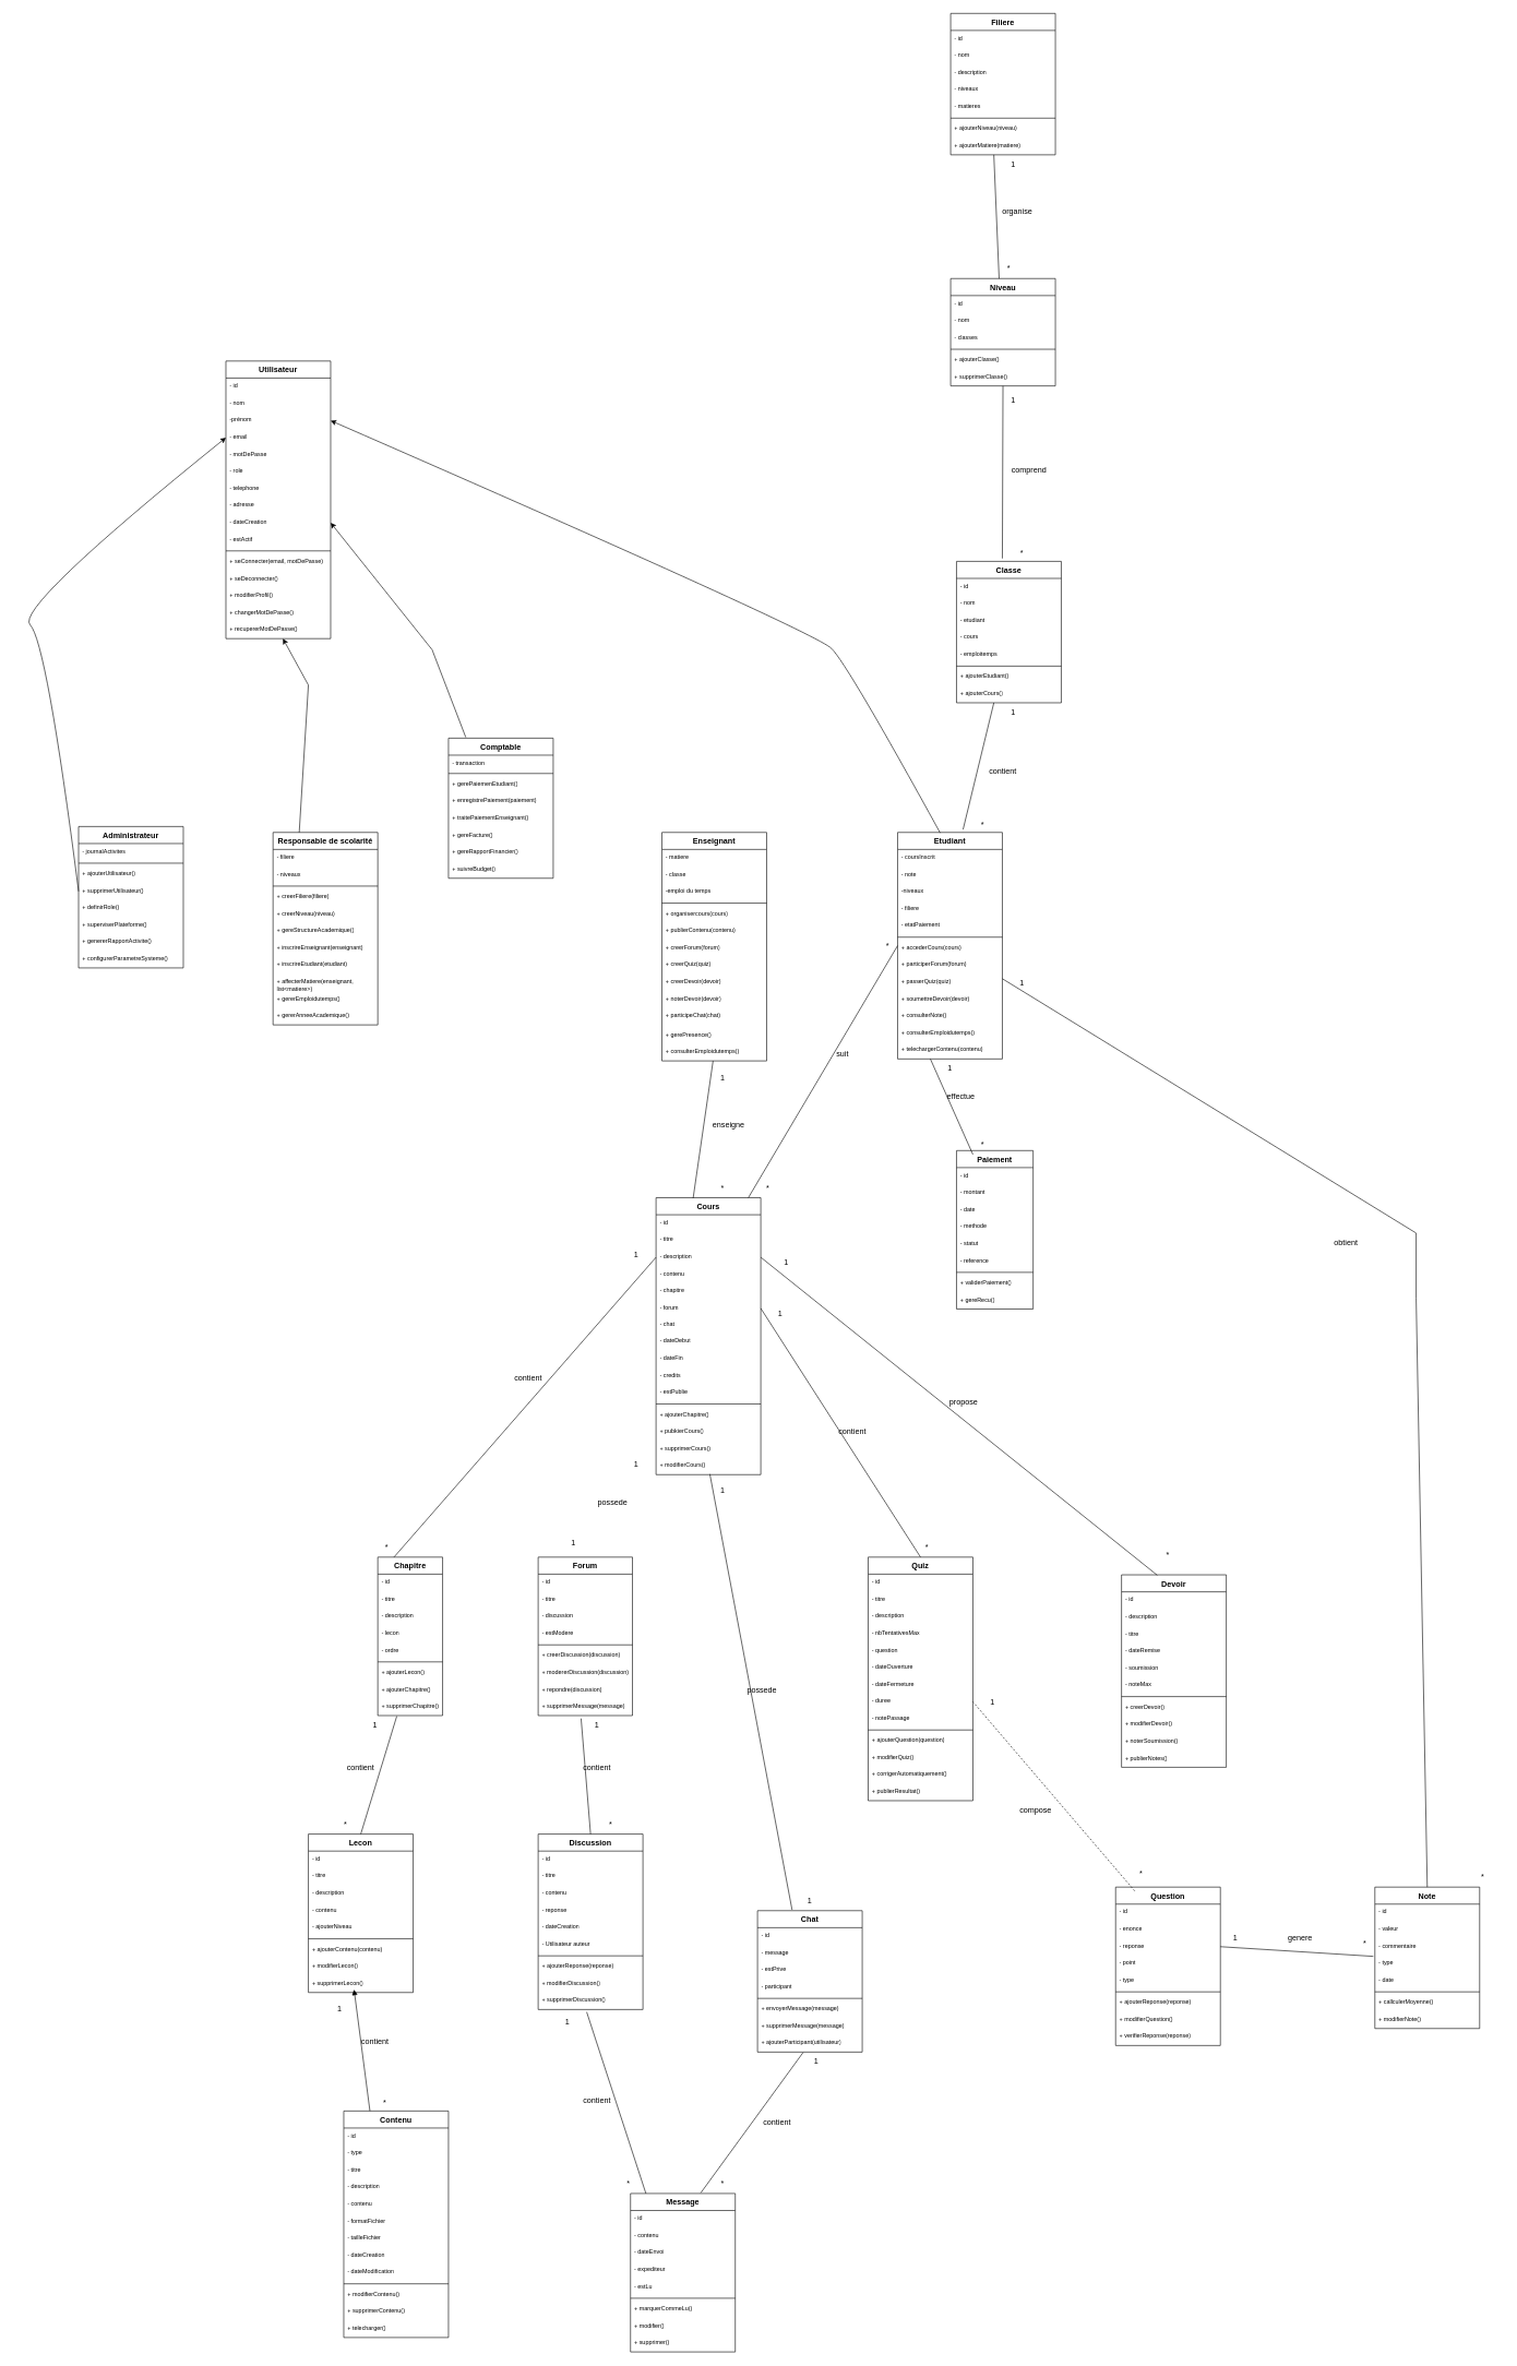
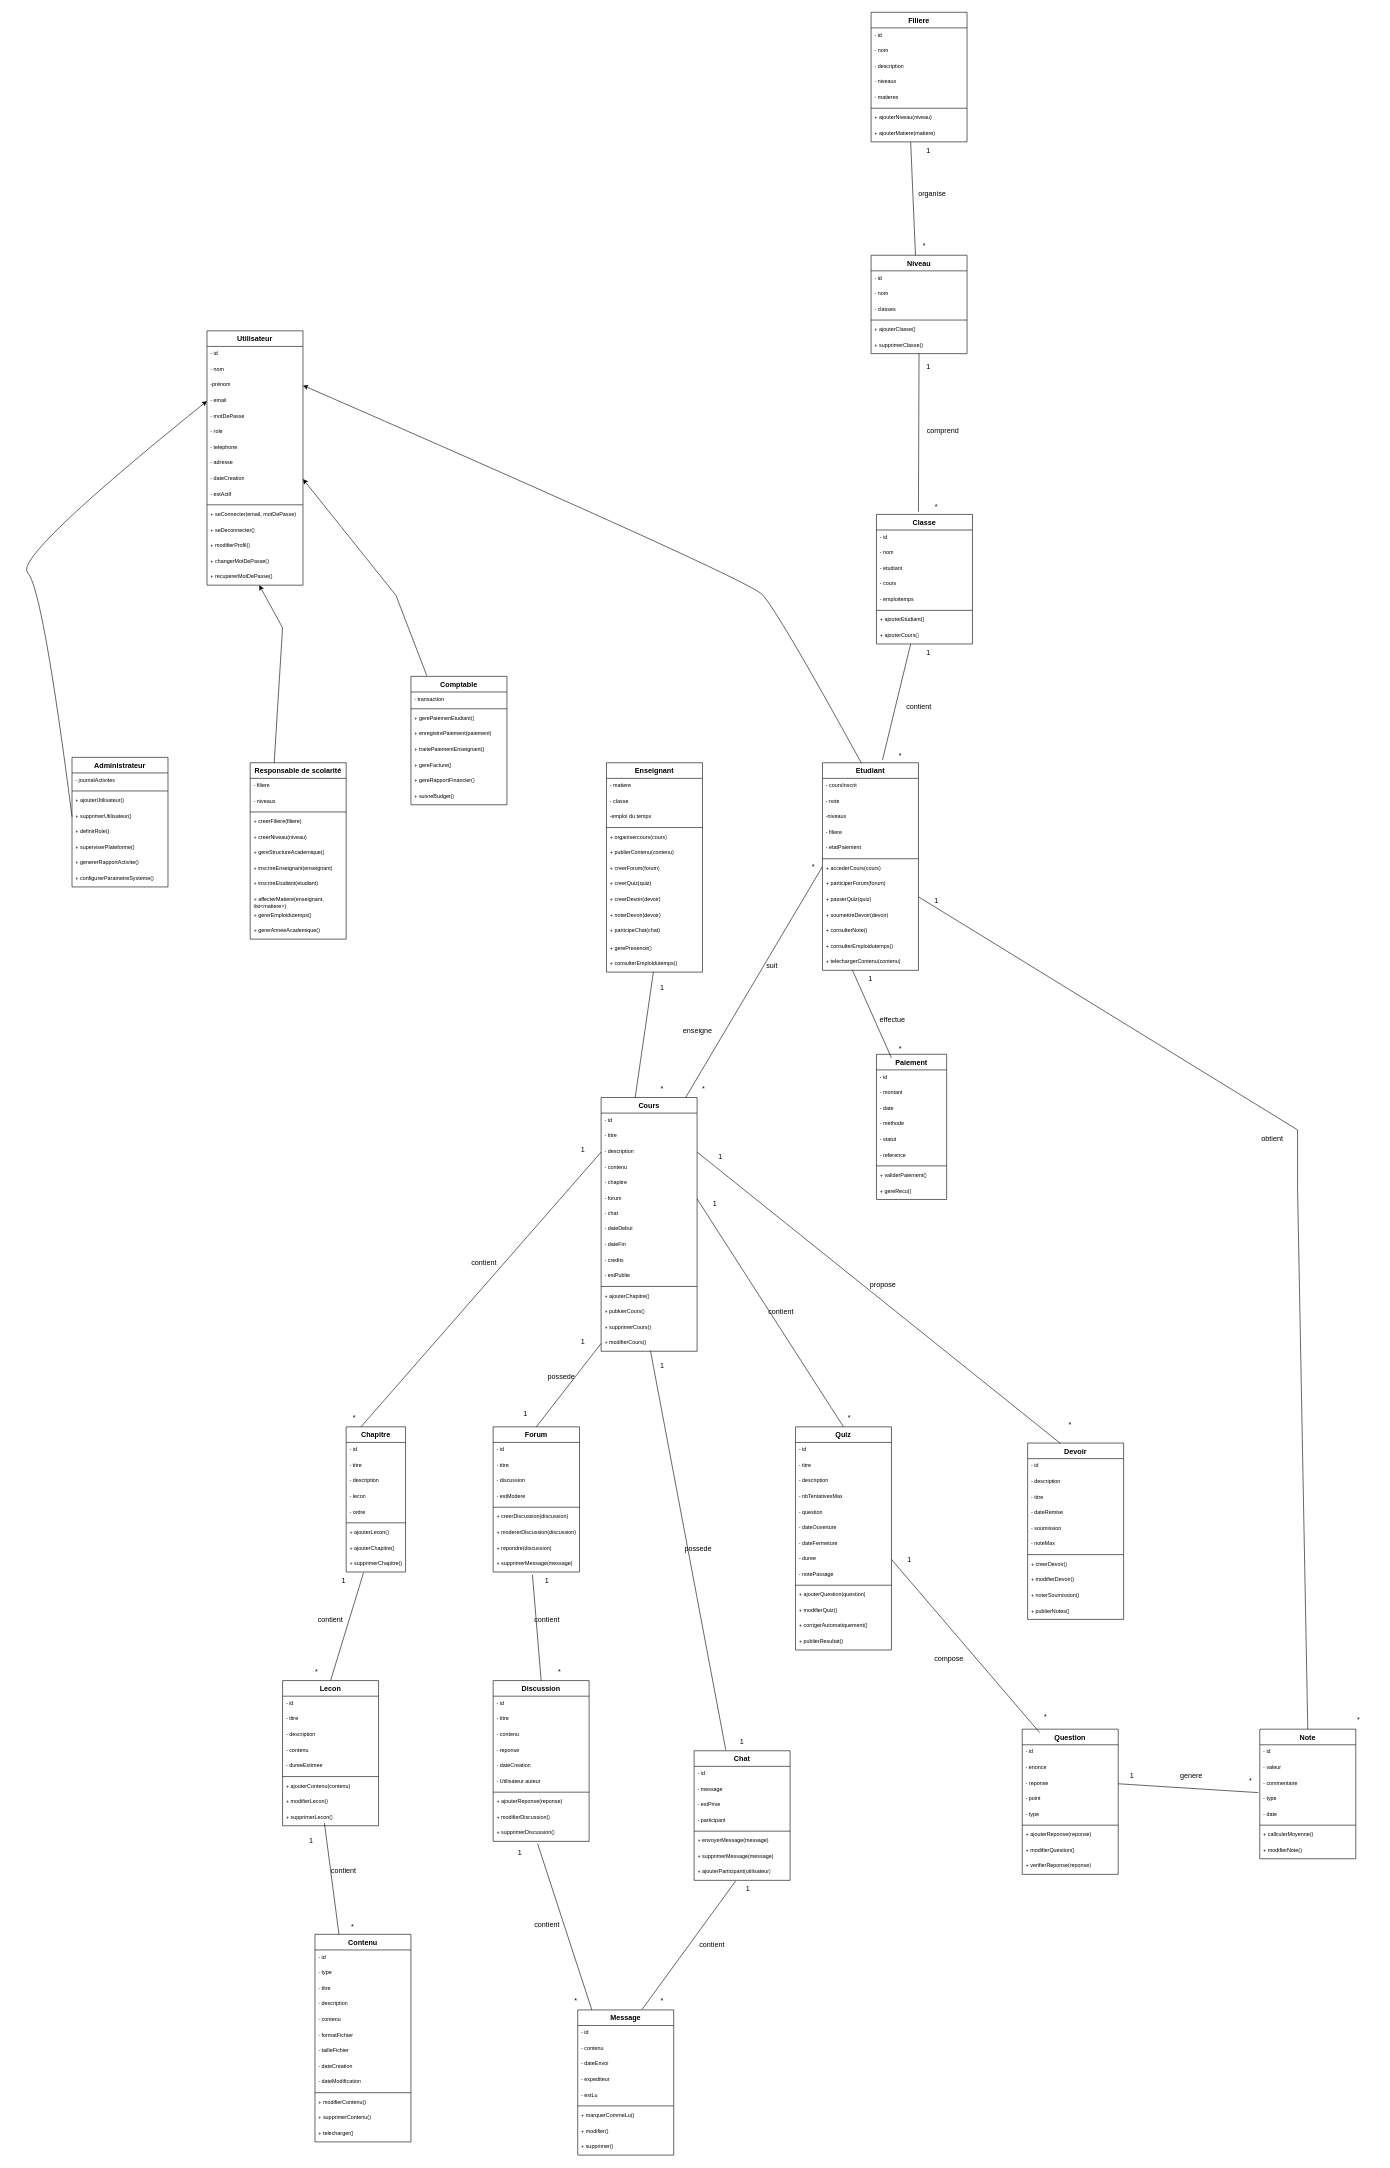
- <mxCell id="268" value="effectue" style="text;html=1;align=center;verticalAlign=middle;whiteSpace=wrap;rounded=0;" vertex="1" parent="1"><mxGeometry x="1437" y="1660" width="60" height="30" as="geometry" /></mxCell>
+ <mxCell id="268" value="effectue" style="text;html=1;align=center;verticalAlign=middle;whiteSpace=wrap;rounded=0;" vertex="1" parent="1"><mxGeometry x="1457" y="1685" width="60" height="30" as="geometry" /></mxCell>
- <mxCell id="262" value="enseigne" style="text;html=1;align=center;verticalAlign=middle;whiteSpace=wrap;rounded=0;" vertex="1" parent="1"><mxGeometry x="1082" y="1703" width="60" height="30" as="geometry" /></mxCell>
+ <mxCell id="262" value="enseigne" style="text;html=1;align=center;verticalAlign=middle;whiteSpace=wrap;rounded=0;" vertex="1" parent="1"><mxGeometry x="1132" y="1703" width="60" height="30" as="geometry" /></mxCell>
- <mxCell id="271" value="obtient" style="text;html=1;align=center;verticalAlign=middle;whiteSpace=wrap;rounded=0;" vertex="1" parent="1"><mxGeometry x="2025" y="1883" width="60" height="30" as="geometry" /></mxCell>
+ <mxCell id="271" value="obtient" style="text;html=1;align=center;verticalAlign=middle;whiteSpace=wrap;rounded=0;" vertex="1" parent="1"><mxGeometry x="2090" y="1883" width="60" height="30" as="geometry" /></mxCell>
+ <mxCell id="282" value="" style="endArrow=none;html=1;rounded=0;exitX=0.5;exitY=0;exitDx=0;exitDy=0;entryX=0;entryY=0.5;entryDx=0;entryDy=0;" edge="1" parent="1" source="139" target="93"><mxGeometry width="50" height="50" relative="1" as="geometry"><mxPoint x="1001" y="2401" as="sourcePoint" /><mxPoint x="1051" y="2351" as="targetPoint" /></mxGeometry></mxCell>
- <mxCell id="309" value="" style="endArrow=none;html=1;rounded=0;exitX=0.182;exitY=0.024;exitDx=0;exitDy=0;exitPerimeter=0;entryX=1;entryY=0.5;entryDx=0;entryDy=0;dashed=1;" edge="1" parent="1" source="206" target="157"><mxGeometry width="50" height="50" relative="1" as="geometry"><mxPoint x="1649" y="2707" as="sourcePoint" /><mxPoint x="1699" y="2657" as="targetPoint" /></mxGeometry></mxCell>
+ <mxCell id="309" value="" style="endArrow=none;html=1;rounded=0;exitX=0.182;exitY=0.024;exitDx=0;exitDy=0;exitPerimeter=0;entryX=1;entryY=0.5;entryDx=0;entryDy=0;" edge="1" parent="1" source="206" target="157"><mxGeometry width="50" height="50" relative="1" as="geometry"><mxPoint x="1649" y="2707" as="sourcePoint" /><mxPoint x="1699" y="2657" as="targetPoint" /></mxGeometry></mxCell>
- <mxCell id="181" value="- ajouterNiveau" style="text;strokeColor=none;fillColor=none;align=left;verticalAlign=top;spacingLeft=4;spacingRight=4;overflow=hidden;rotatable=0;points=[[0,0.5],[1,0.5]];portConstraint=eastwest;whiteSpace=wrap;html=1;fontSize=9;" vertex="1" parent="176"><mxGeometry y="130" width="160" height="26" as="geometry" /></mxCell>
+ <mxCell id="181" value="- dureeEstimee" style="text;strokeColor=none;fillColor=none;align=left;verticalAlign=top;spacingLeft=4;spacingRight=4;overflow=hidden;rotatable=0;points=[[0,0.5],[1,0.5]];portConstraint=eastwest;whiteSpace=wrap;html=1;fontSize=9;" vertex="1" parent="176"><mxGeometry y="130" width="160" height="26" as="geometry" /></mxCell>
- <mxCell id="317" value="" style="endArrow=block;html=1;rounded=0;exitX=0.25;exitY=0;exitDx=0;exitDy=0;entryX=0.436;entryY=0.826;entryDx=0;entryDy=0;entryPerimeter=0;" edge="1" parent="1" source="225" target="185"><mxGeometry width="50" height="50" relative="1" as="geometry"><mxPoint x="839" y="3112" as="sourcePoint" /><mxPoint x="889" y="3062" as="targetPoint" /></mxGeometry></mxCell>
+ <mxCell id="317" value="" style="endArrow=none;html=1;rounded=0;exitX=0.25;exitY=0;exitDx=0;exitDy=0;entryX=0.436;entryY=0.826;entryDx=0;entryDy=0;entryPerimeter=0;" edge="1" parent="1" source="225" target="185"><mxGeometry width="50" height="50" relative="1" as="geometry"><mxPoint x="839" y="3112" as="sourcePoint" /><mxPoint x="889" y="3062" as="targetPoint" /></mxGeometry></mxCell>
